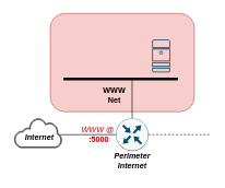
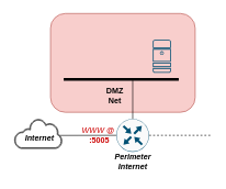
- <mxCell id="11" value="&lt;b&gt;WWW&lt;/b&gt;&lt;div&gt;&lt;b&gt;Net&lt;/b&gt;&lt;/div&gt;" style="text;html=1;align=center;verticalAlign=middle;whiteSpace=wrap;rounded=0;" parent="1" vertex="1"><mxGeometry x="143.5" y="130" width="60" height="30" as="geometry" /></mxCell>
+ <mxCell id="11" value="&lt;b&gt;DMZ&lt;/b&gt;&lt;div&gt;&lt;b&gt;Net&lt;/b&gt;&lt;/div&gt;" style="text;html=1;align=center;verticalAlign=middle;whiteSpace=wrap;rounded=0;" parent="1" vertex="1"><mxGeometry x="143.5" y="130" width="60" height="30" as="geometry" /></mxCell>
- <mxCell id="13" value="&lt;font style=&quot;color: rgb(204, 0, 0);&quot;&gt;&lt;i style=&quot;&quot;&gt;WWW&lt;/i&gt;&amp;nbsp;&lt;span style=&quot;background-color: transparent;&quot;&gt;@&amp;nbsp;&lt;/span&gt;&lt;/font&gt;&lt;div&gt;&lt;span style=&quot;background-color: transparent;&quot;&gt;&lt;font style=&quot;color: rgb(204, 0, 0);&quot;&gt;&lt;b style=&quot;&quot;&gt;:5000&lt;/b&gt;&lt;/font&gt;&lt;/span&gt;&lt;/div&gt;" style="text;html=1;align=center;verticalAlign=middle;resizable=0;points=[];autosize=1;strokeColor=none;fillColor=none;" parent="1" vertex="1"><mxGeometry x="109.83" y="185" width="80" height="40" as="geometry" /></mxCell>
+ <mxCell id="13" value="&lt;font style=&quot;color: rgb(204, 0, 0);&quot;&gt;&lt;i style=&quot;&quot;&gt;WWW&lt;/i&gt;&amp;nbsp;&lt;span style=&quot;background-color: transparent;&quot;&gt;@&amp;nbsp;&lt;/span&gt;&lt;/font&gt;&lt;div&gt;&lt;span style=&quot;background-color: transparent;&quot;&gt;&lt;font style=&quot;color: rgb(204, 0, 0);&quot;&gt;&lt;b style=&quot;&quot;&gt;:5005&lt;/b&gt;&lt;/font&gt;&lt;/span&gt;&lt;/div&gt;" style="text;html=1;align=center;verticalAlign=middle;resizable=0;points=[];autosize=1;strokeColor=none;fillColor=none;" parent="1" vertex="1"><mxGeometry x="109.83" y="185" width="80" height="40" as="geometry" /></mxCell>
